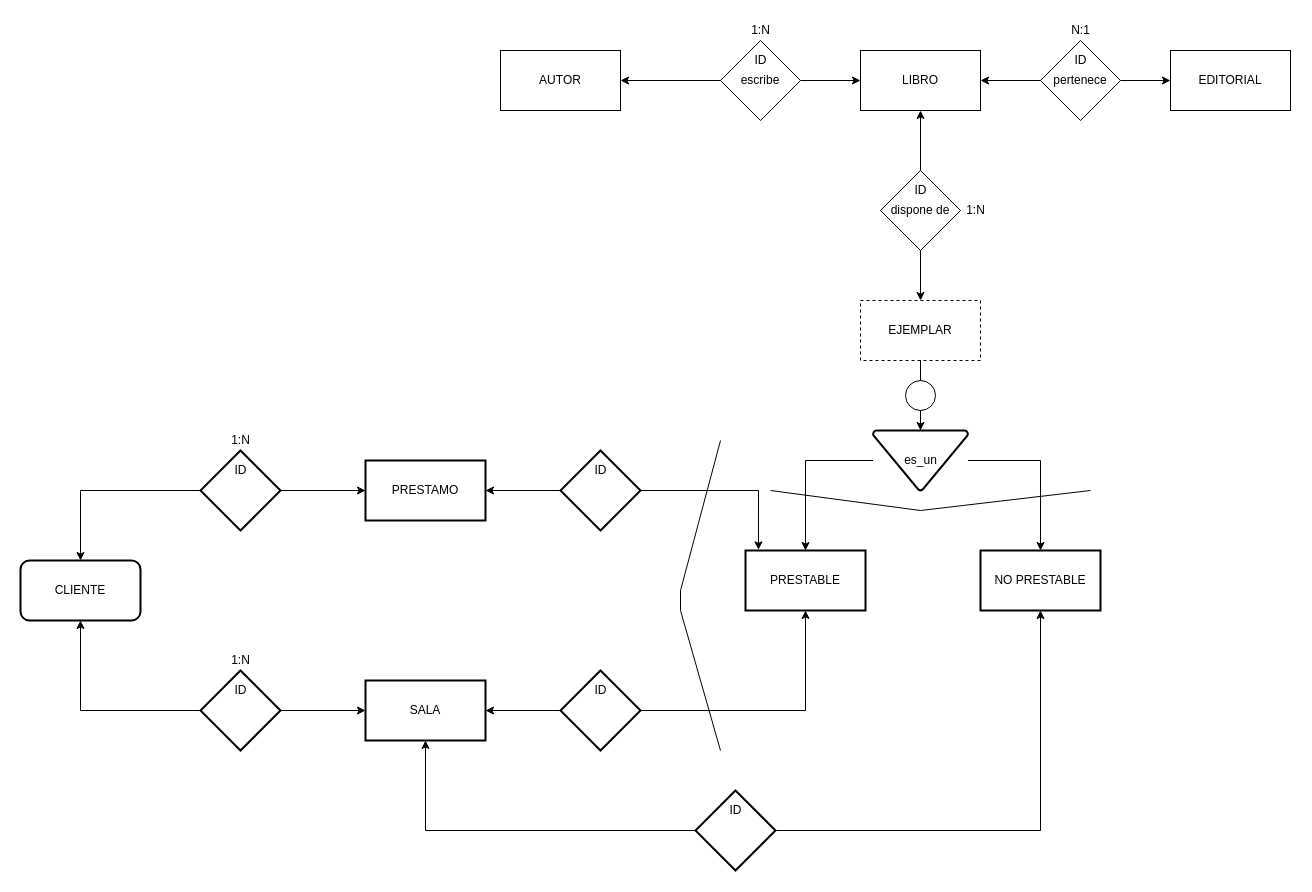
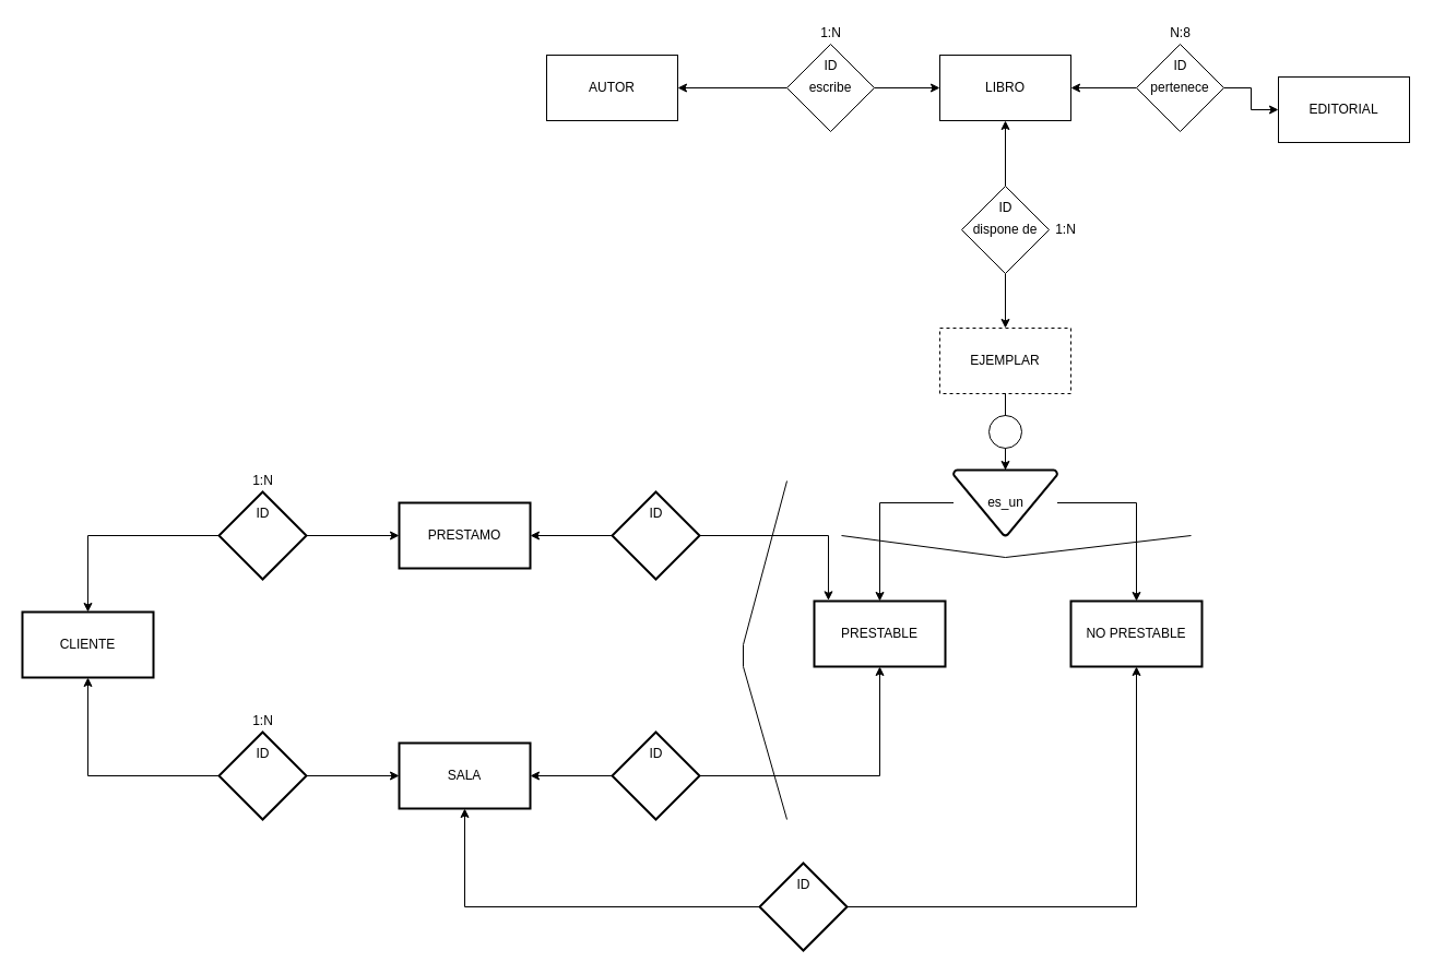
- <mxCell id="47" value="N:1" style="text;html=1;align=center;verticalAlign=middle;resizable=0;points=[];autosize=1;strokeColor=none;fillColor=none;" vertex="1" parent="1"><mxGeometry x="1065" y="20" width="30" height="20" as="geometry" /></mxCell>
+ <mxCell id="47" value="N:8" style="text;html=1;align=center;verticalAlign=middle;resizable=0;points=[];autosize=1;strokeColor=none;fillColor=none;" vertex="1" parent="1"><mxGeometry x="1065" y="20" width="30" height="20" as="geometry" /></mxCell>
- <mxCell id="2" value="EDITORIAL" style="rounded=0;whiteSpace=wrap;html=1;" parent="1" vertex="1"><mxGeometry x="1170" y="50" width="120" height="60" as="geometry" /></mxCell>
+ <mxCell id="2" value="EDITORIAL" style="rounded=0;whiteSpace=wrap;html=1;" parent="1" vertex="1"><mxGeometry x="1170" y="70" width="120" height="60" as="geometry" /></mxCell>
- <mxCell id="38" value="CLIENTE" style="whiteSpace=wrap;html=1;strokeWidth=2;rounded=1;" parent="1" vertex="1"><mxGeometry x="20" y="560" width="120" height="60" as="geometry" /></mxCell>
+ <mxCell id="38" value="CLIENTE" style="whiteSpace=wrap;html=1;strokeWidth=2;" parent="1" vertex="1"><mxGeometry x="20" y="560" width="120" height="60" as="geometry" /></mxCell>
